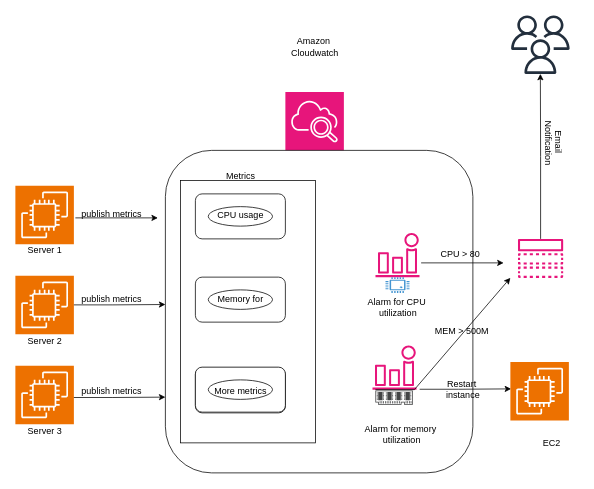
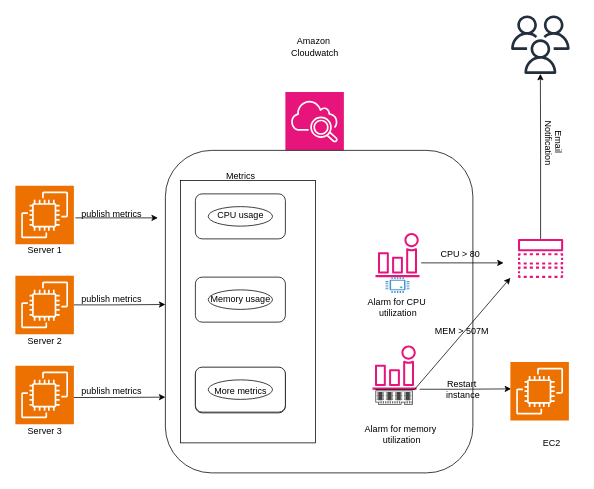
- <mxCell id="17" value="Memory for&lt;div&gt;&lt;br&gt;&lt;/div&gt;" style="text;html=1;align=center;verticalAlign=middle;resizable=0;points=[];autosize=1;strokeColor=none;fillColor=none;" vertex="1" parent="1"><mxGeometry x="270" y="386" width="100" height="40" as="geometry" /></mxCell>
+ <mxCell id="17" value="Memory usage&lt;div&gt;&lt;br&gt;&lt;/div&gt;" style="text;html=1;align=center;verticalAlign=middle;resizable=0;points=[];autosize=1;strokeColor=none;fillColor=none;" vertex="1" parent="1"><mxGeometry x="270" y="386" width="100" height="40" as="geometry" /></mxCell>
- <mxCell id="44" value="MEM &amp;gt; 500M" style="text;html=1;align=center;verticalAlign=middle;resizable=0;points=[];autosize=1;strokeColor=none;fillColor=none;" vertex="1" parent="1"><mxGeometry x="564.5" y="426" width="100" height="30" as="geometry" /></mxCell>
+ <mxCell id="44" value="MEM &amp;gt; 507M" style="text;html=1;align=center;verticalAlign=middle;resizable=0;points=[];autosize=1;strokeColor=none;fillColor=none;" vertex="1" parent="1"><mxGeometry x="564.5" y="426" width="100" height="30" as="geometry" /></mxCell>
